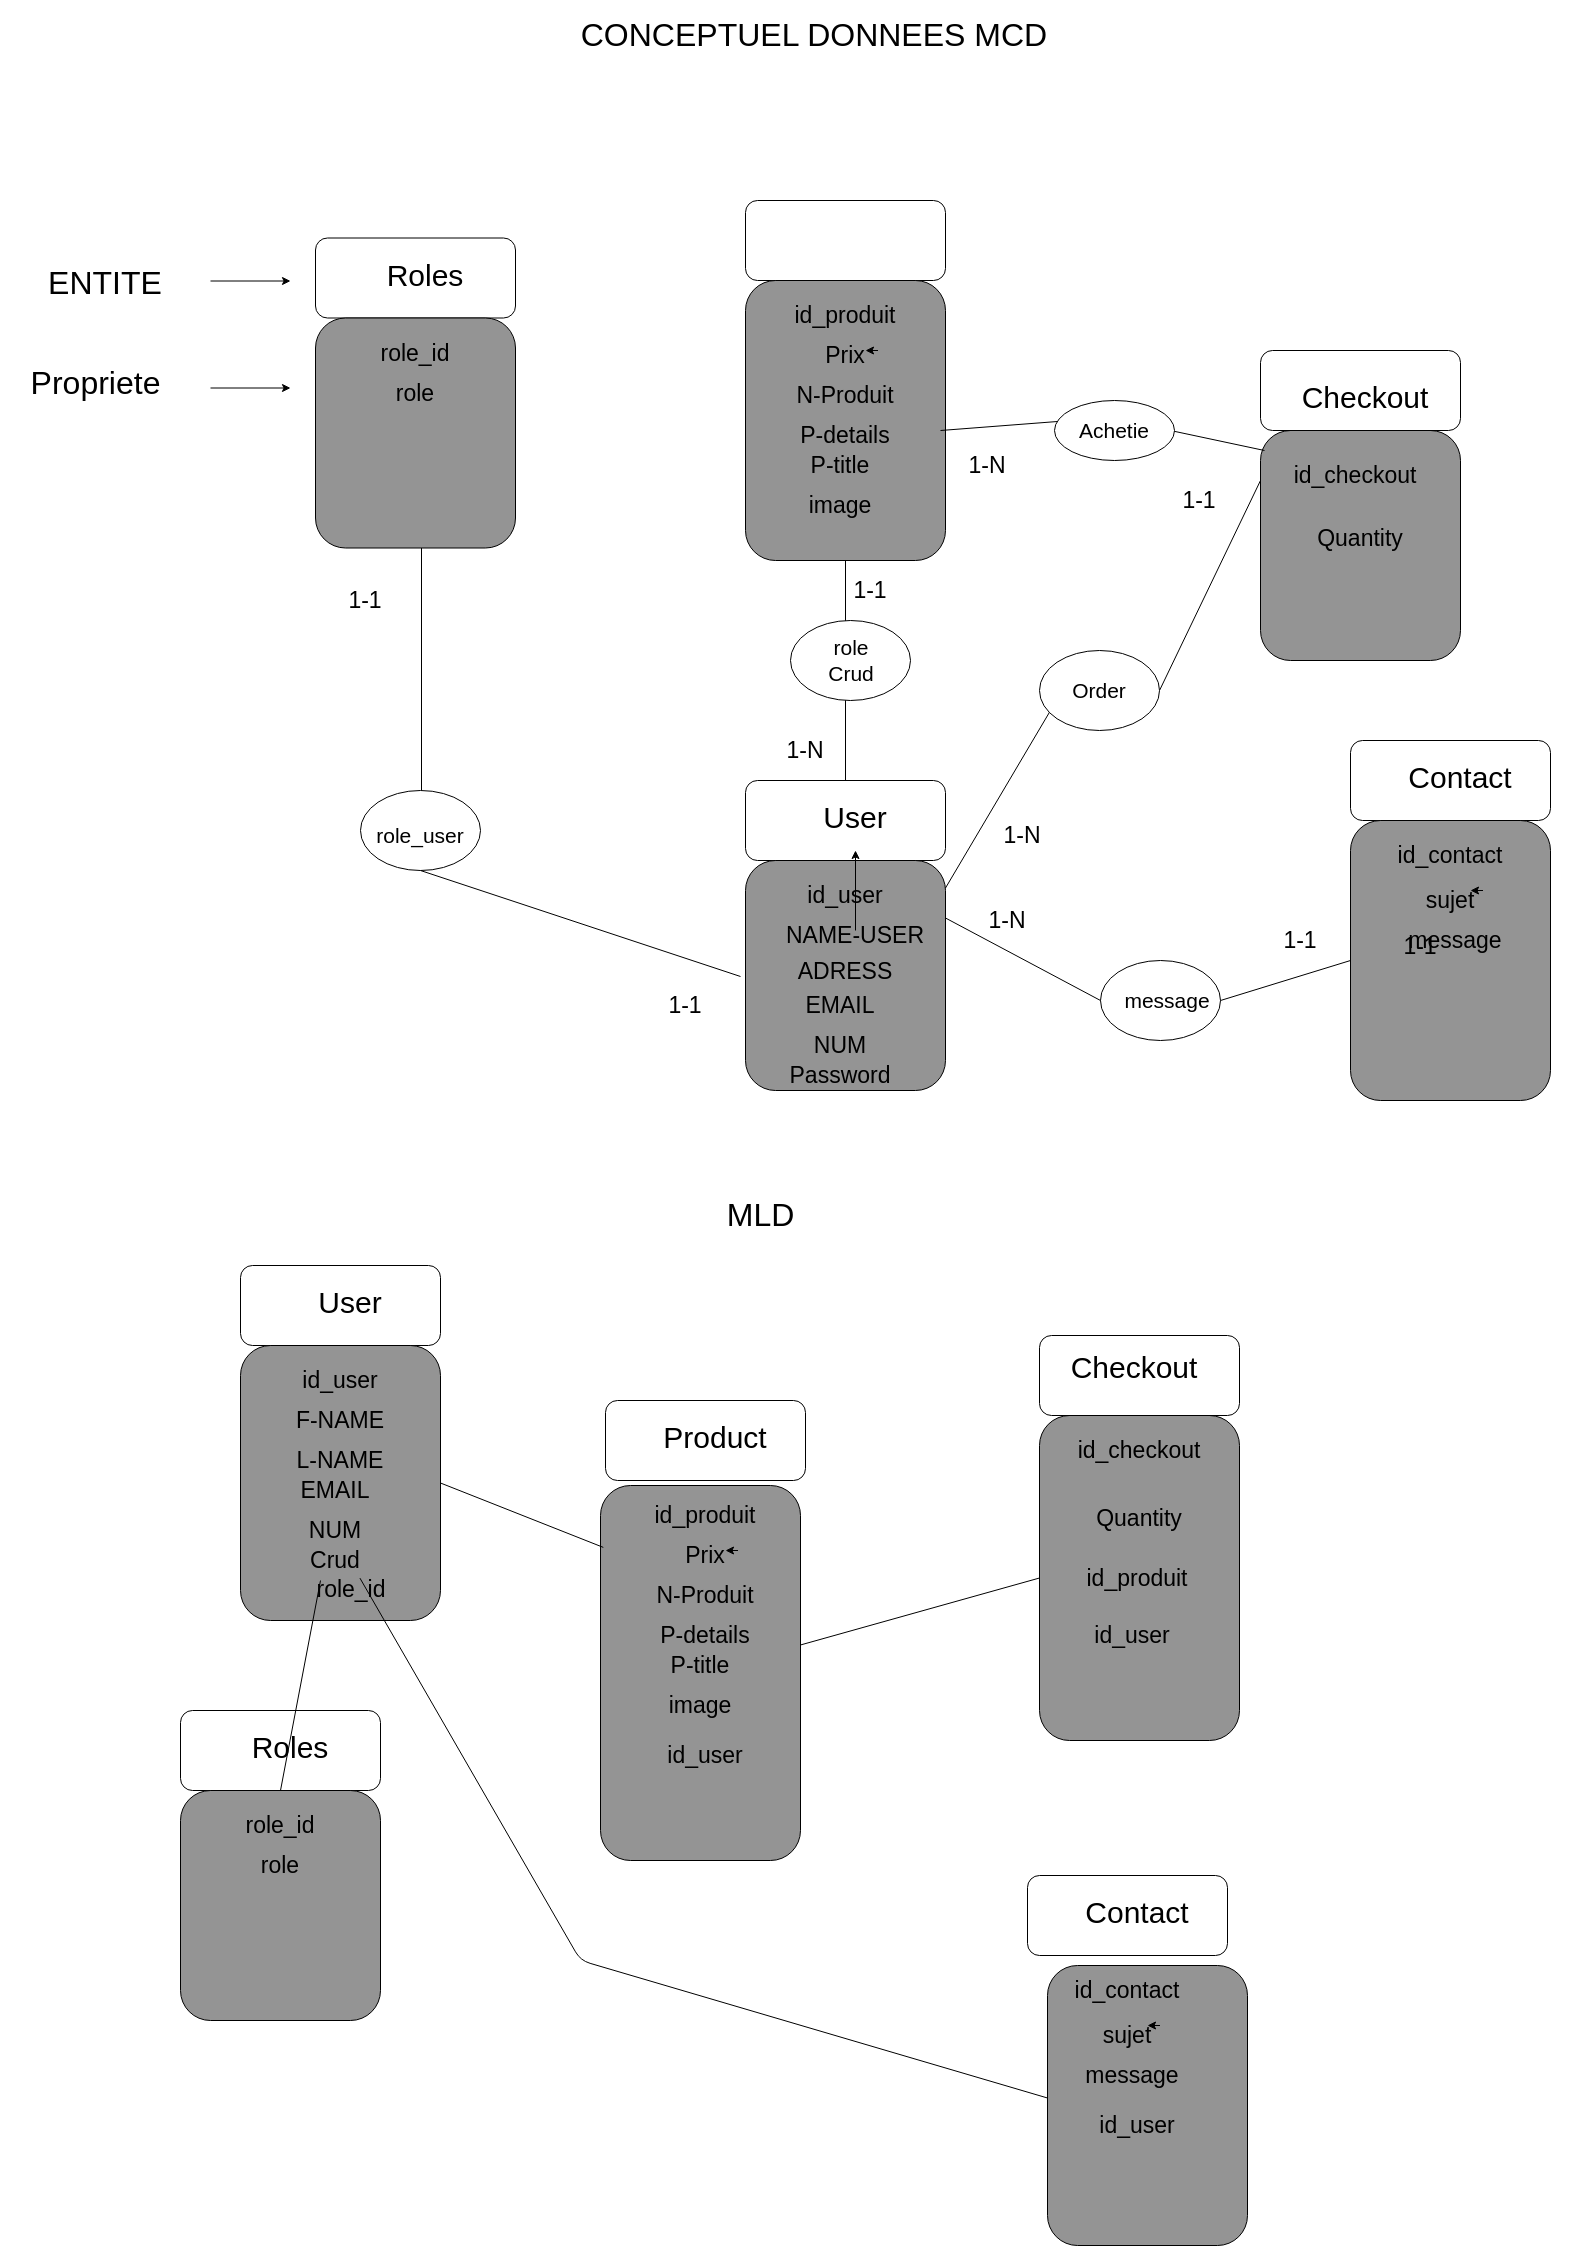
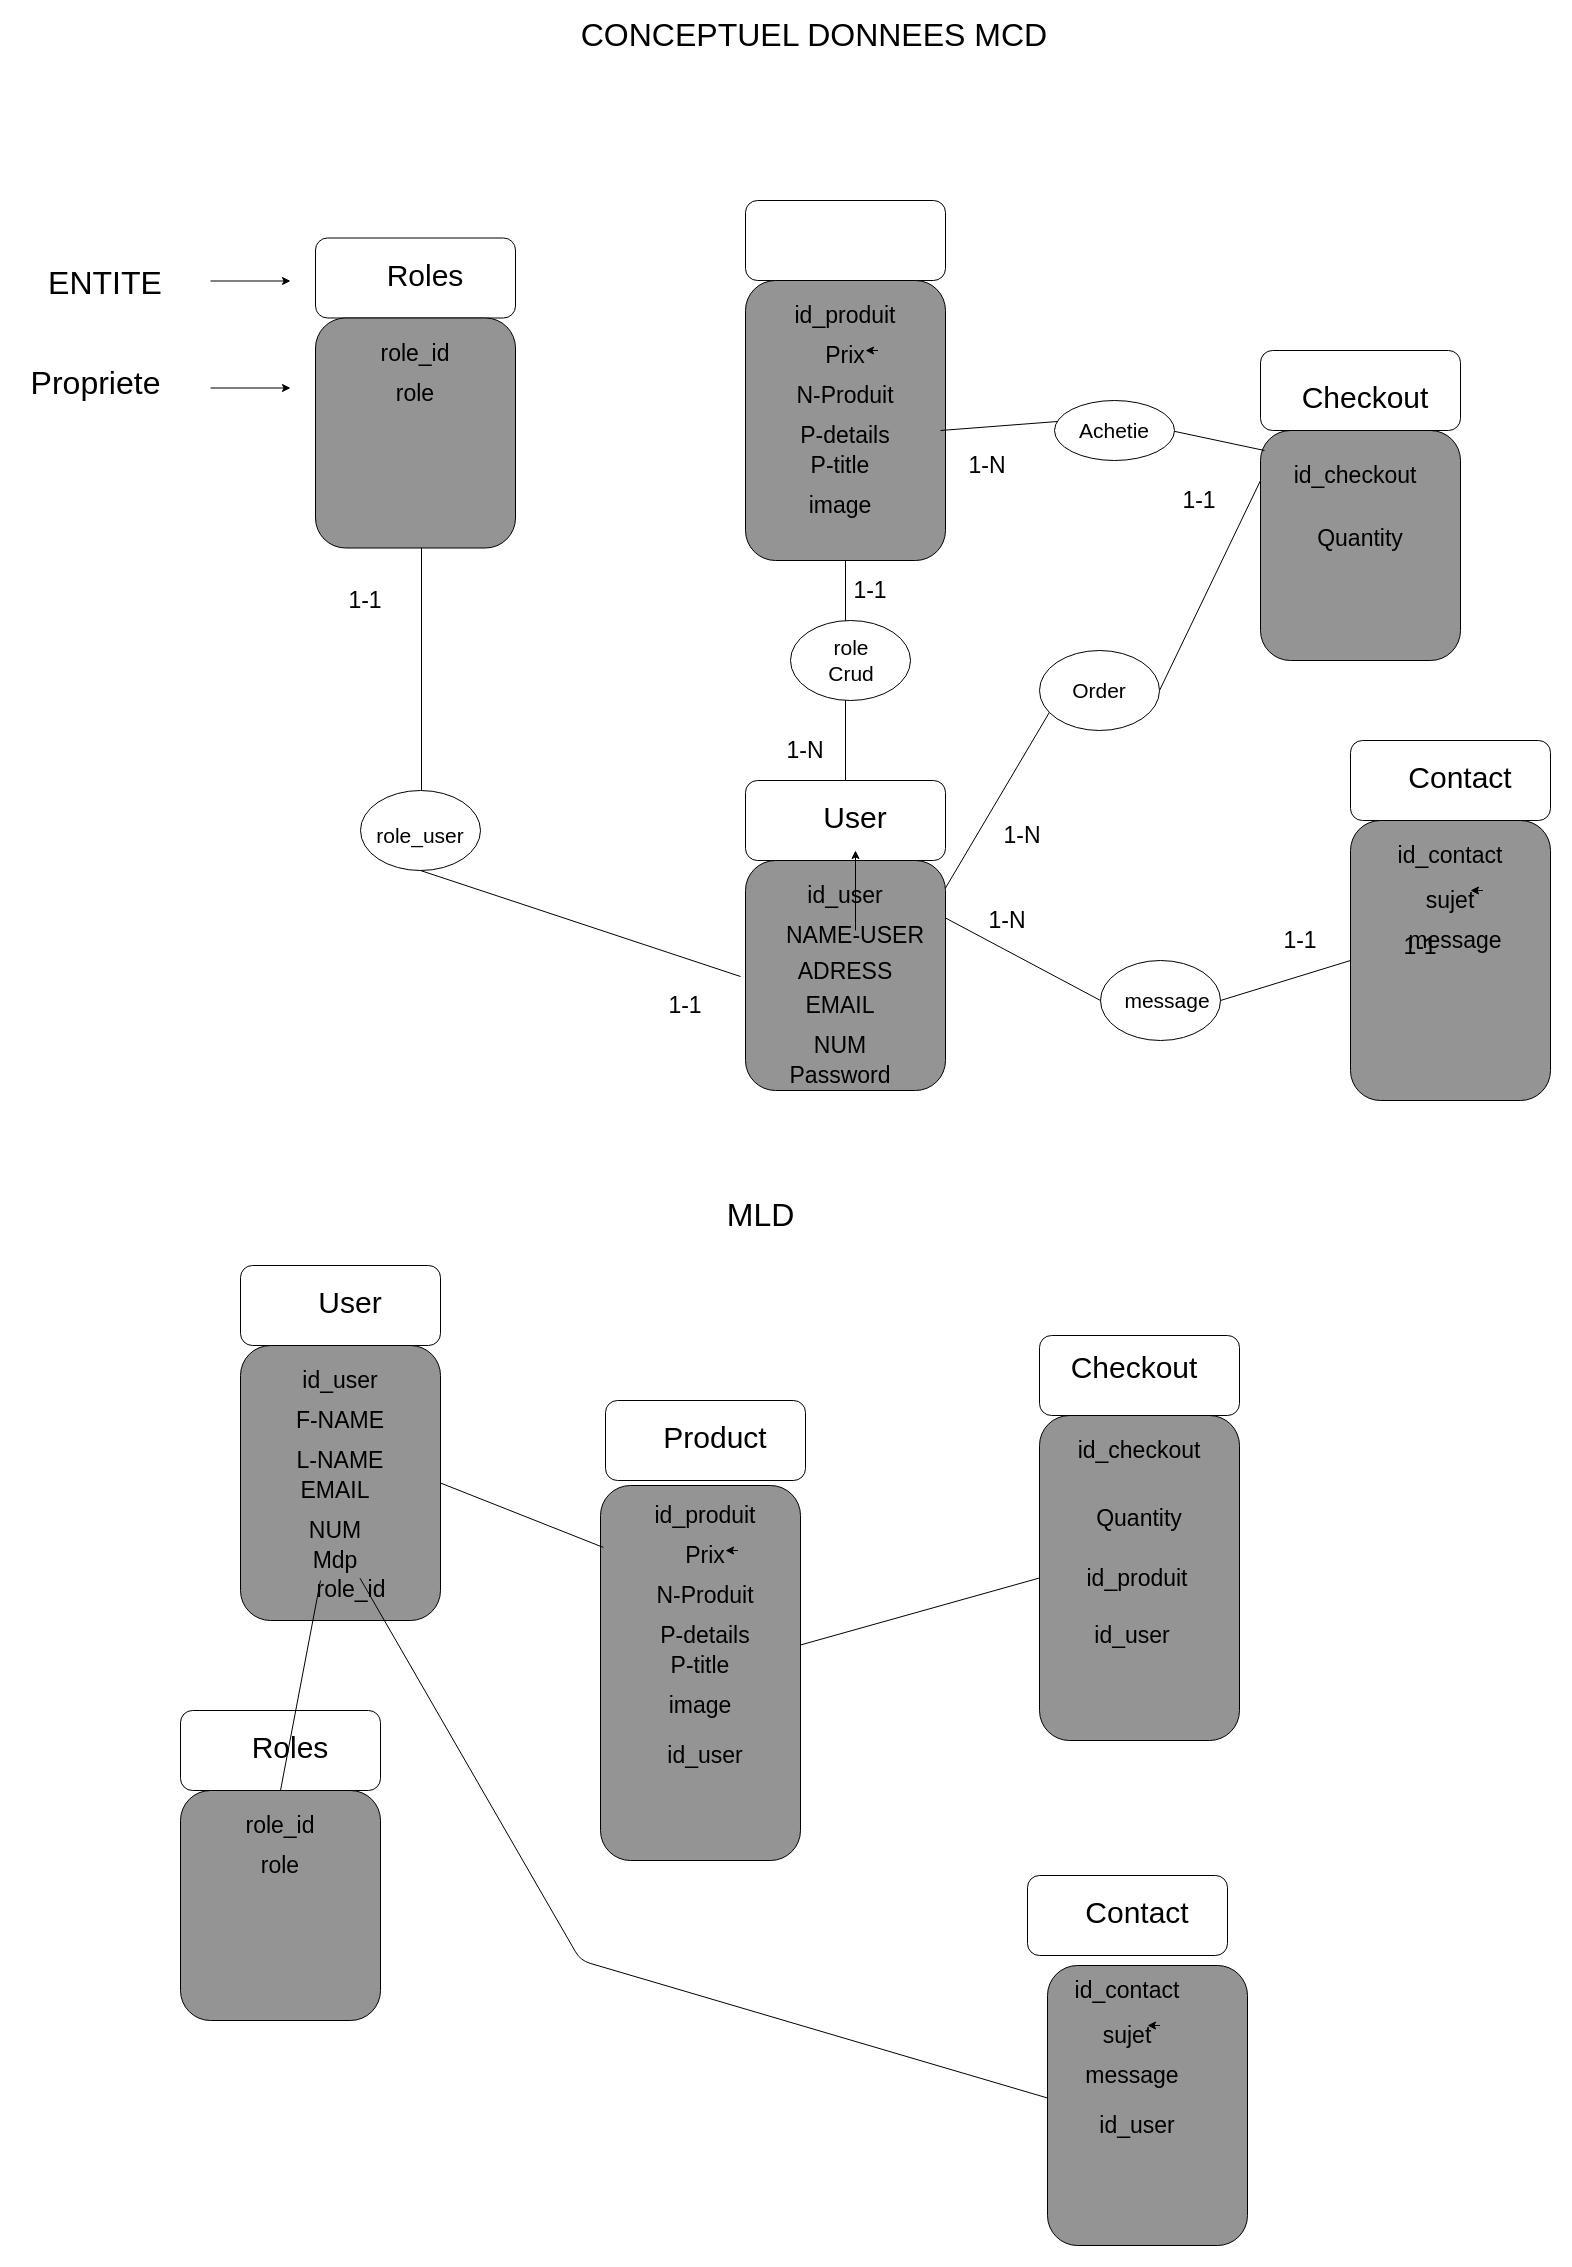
- <mxCell id="20" value="&lt;font style=&quot;font-size: 23px&quot;&gt;Crud&lt;/font&gt;" style="text;html=1;align=center;verticalAlign=middle;whiteSpace=wrap;rounded=0;strokeWidth=1;perimeterSpacing=0;" parent="1" vertex="1"><mxGeometry x="270" y="1555" width="130" height="10" as="geometry" /></mxCell>
+ <mxCell id="20" value="&lt;font style=&quot;font-size: 23px&quot;&gt;Mdp&lt;/font&gt;" style="text;html=1;align=center;verticalAlign=middle;whiteSpace=wrap;rounded=0;strokeWidth=1;perimeterSpacing=0;" parent="1" vertex="1"><mxGeometry x="270" y="1555" width="130" height="10" as="geometry" /></mxCell>
